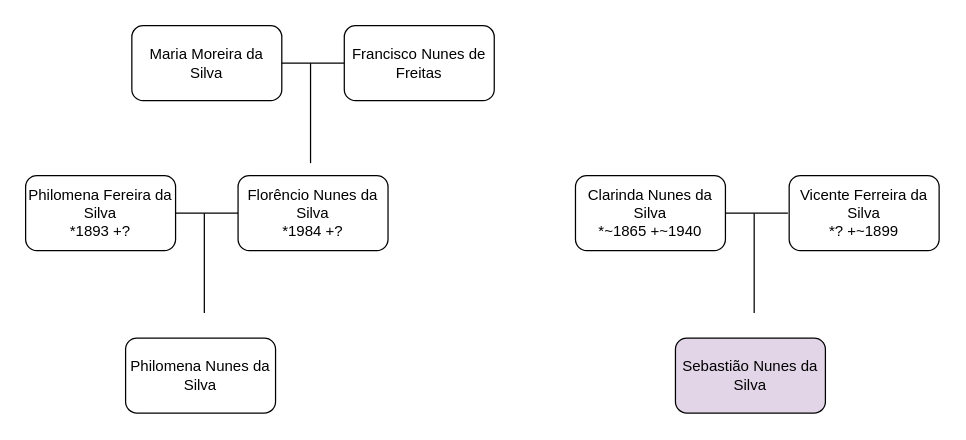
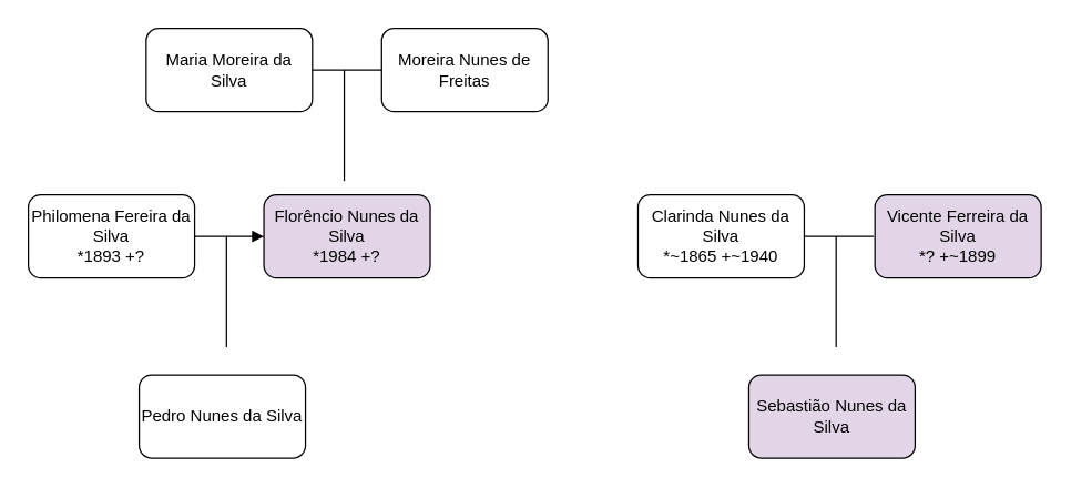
- <mxCell id="9" value="Francisco Nunes de Freitas" style="rounded=1;whiteSpace=wrap;html=1;" vertex="1" parent="1"><mxGeometry x="275" y="20" width="120" height="60" as="geometry" /></mxCell>
+ <mxCell id="9" value="Moreira Nunes de Freitas" style="rounded=1;whiteSpace=wrap;html=1;" vertex="1" parent="1"><mxGeometry x="275" y="20" width="120" height="60" as="geometry" /></mxCell>
- <mxCell id="10" value="" style="endArrow=none;html=1;exitX=1;exitY=0.5;exitDx=0;exitDy=0;entryX=0;entryY=0.5;entryDx=0;entryDy=0;" edge="1" parent="1" source="4" target="5"><mxGeometry width="50" height="50" relative="1" as="geometry"><mxPoint x="140" y="195" as="sourcePoint" /><mxPoint x="190" y="145" as="targetPoint" /></mxGeometry></mxCell>
+ <mxCell id="10" value="" style="endArrow=block;html=1;exitX=1;exitY=0.5;exitDx=0;exitDy=0;entryX=0;entryY=0.5;entryDx=0;entryDy=0;" edge="1" parent="1" source="4" target="5"><mxGeometry width="50" height="50" relative="1" as="geometry"><mxPoint x="140" y="195" as="sourcePoint" /><mxPoint x="190" y="145" as="targetPoint" /></mxGeometry></mxCell>
- <mxCell id="5" value="&lt;div&gt;Florêncio Nunes da Silva&lt;/div&gt;&lt;div&gt;*1984 +?&lt;br&gt;&lt;/div&gt;" style="rounded=1;whiteSpace=wrap;html=1;" vertex="1" parent="1"><mxGeometry x="190" y="140" width="120" height="60" as="geometry" /></mxCell>
+ <mxCell id="5" value="&lt;div&gt;Florêncio Nunes da Silva&lt;/div&gt;&lt;div&gt;*1984 +?&lt;br&gt;&lt;/div&gt;" style="rounded=1;whiteSpace=wrap;html=1;fillColor=#e1d5e7;" vertex="1" parent="1"><mxGeometry x="190" y="140" width="120" height="60" as="geometry" /></mxCell>
- <mxCell id="7" value="&lt;div&gt;Vicente Ferreira da Silva&lt;/div&gt;&lt;div&gt;*? +~1899&lt;br&gt;&lt;/div&gt;" style="rounded=1;whiteSpace=wrap;html=1;" vertex="1" parent="1"><mxGeometry x="631" y="140" width="120" height="60" as="geometry" /></mxCell>
+ <mxCell id="7" value="&lt;div&gt;Vicente Ferreira da Silva&lt;/div&gt;&lt;div&gt;*? +~1899&lt;br&gt;&lt;/div&gt;" style="rounded=1;whiteSpace=wrap;html=1;fillColor=#e1d5e7;" vertex="1" parent="1"><mxGeometry x="631" y="140" width="120" height="60" as="geometry" /></mxCell>
- <mxCell id="2" value="Philomena Nunes da Silva" style="rounded=1;whiteSpace=wrap;html=1;" vertex="1" parent="1"><mxGeometry x="100" y="270" width="120" height="60" as="geometry" /></mxCell>
+ <mxCell id="2" value="Pedro Nunes da Silva" style="rounded=1;whiteSpace=wrap;html=1;" vertex="1" parent="1"><mxGeometry x="100" y="270" width="120" height="60" as="geometry" /></mxCell>
